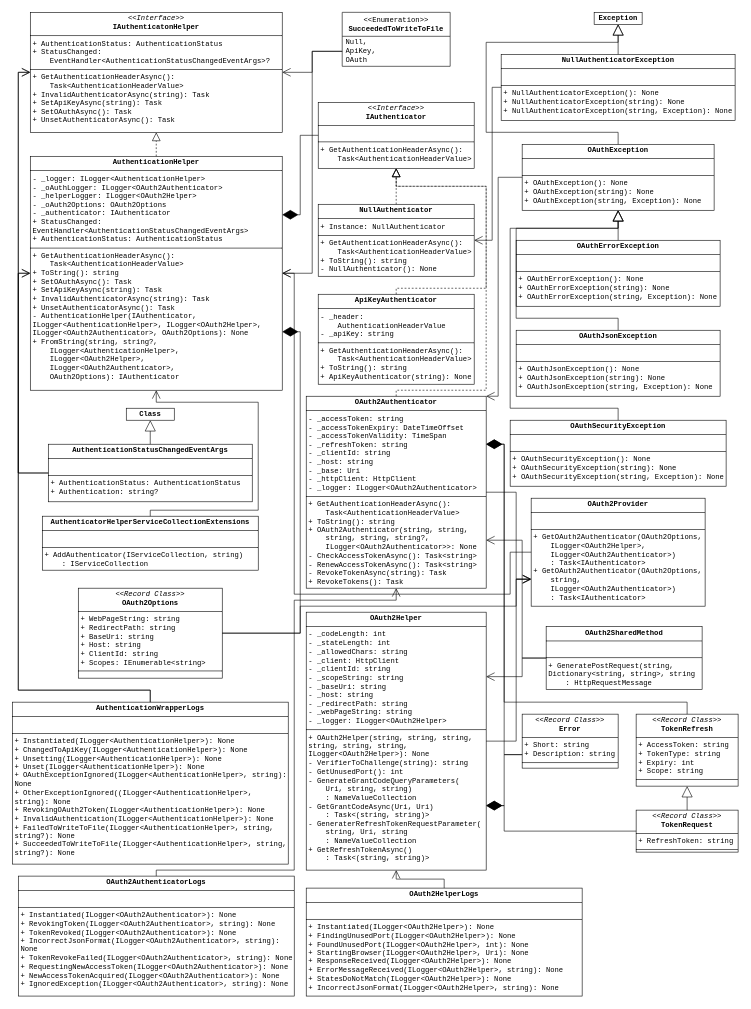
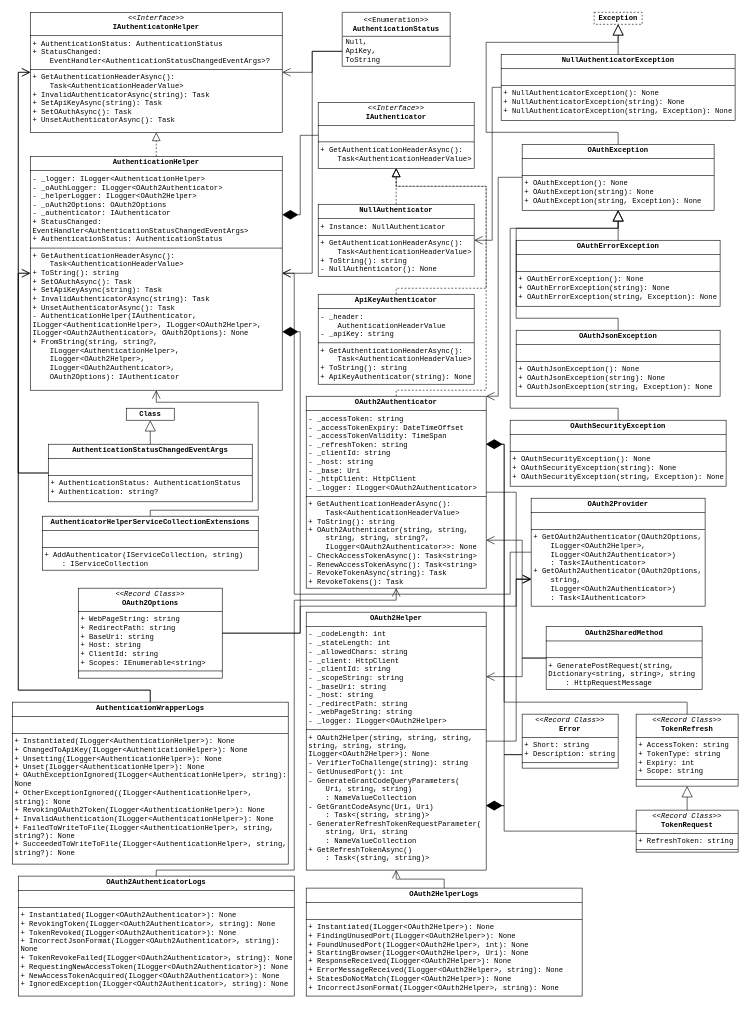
- <mxCell id="15" value="&lt;b&gt;&lt;font face=&quot;Courier New&quot;&gt;Exception&lt;/font&gt;&lt;/b&gt;" style="html=1;whiteSpace=wrap;" parent="1" vertex="1"><mxGeometry x="990" y="20" width="80" height="20" as="geometry" /></mxCell>
+ <mxCell id="15" value="&lt;b&gt;&lt;font face=&quot;Courier New&quot;&gt;Exception&lt;/font&gt;&lt;/b&gt;" style="html=1;whiteSpace=wrap;dashed=1;" parent="1" vertex="1"><mxGeometry x="990" y="20" width="80" height="20" as="geometry" /></mxCell>
- <mxCell id="2" value="&amp;lt;&amp;lt;Enumeration&amp;gt;&amp;gt;&lt;br&gt;&lt;b&gt;SucceededToWriteToFile&lt;/b&gt;" style="swimlane;fontStyle=0;align=center;verticalAlign=top;childLayout=stackLayout;horizontal=1;startSize=40;horizontalStack=0;resizeParent=1;resizeParentMax=0;resizeLast=0;collapsible=0;marginBottom=0;html=1;whiteSpace=wrap;fontFamily=Courier New;" parent="1" vertex="1"><mxGeometry x="570" y="20" width="180" height="90" as="geometry" /></mxCell>
+ <mxCell id="2" value="&amp;lt;&amp;lt;Enumeration&amp;gt;&amp;gt;&lt;br&gt;&lt;b&gt;AuthenticationStatus&lt;/b&gt;" style="swimlane;fontStyle=0;align=center;verticalAlign=top;childLayout=stackLayout;horizontal=1;startSize=40;horizontalStack=0;resizeParent=1;resizeParentMax=0;resizeLast=0;collapsible=0;marginBottom=0;html=1;whiteSpace=wrap;fontFamily=Courier New;" parent="1" vertex="1"><mxGeometry x="570" y="20" width="180" height="90" as="geometry" /></mxCell>
- <mxCell id="3" value="Null,&lt;div&gt;ApiKey,&lt;/div&gt;&lt;div&gt;OAuth&lt;/div&gt;" style="text;html=1;strokeColor=none;fillColor=none;align=left;verticalAlign=middle;spacingLeft=4;spacingRight=4;overflow=hidden;rotatable=0;points=[[0,0.5],[1,0.5]];portConstraint=eastwest;whiteSpace=wrap;fontFamily=Courier New;" parent="2" vertex="1"><mxGeometry y="40" width="180" height="50" as="geometry" /></mxCell>
+ <mxCell id="3" value="Null,&lt;div&gt;ApiKey,&lt;/div&gt;&lt;div&gt;ToString&lt;/div&gt;" style="text;html=1;strokeColor=none;fillColor=none;align=left;verticalAlign=middle;spacingLeft=4;spacingRight=4;overflow=hidden;rotatable=0;points=[[0,0.5],[1,0.5]];portConstraint=eastwest;whiteSpace=wrap;fontFamily=Courier New;" parent="2" vertex="1"><mxGeometry y="40" width="180" height="50" as="geometry" /></mxCell>
